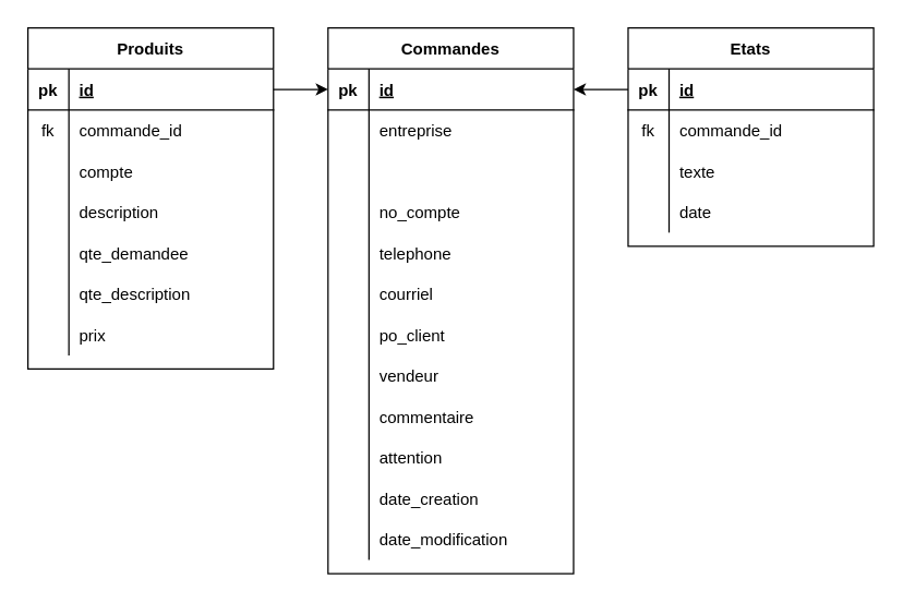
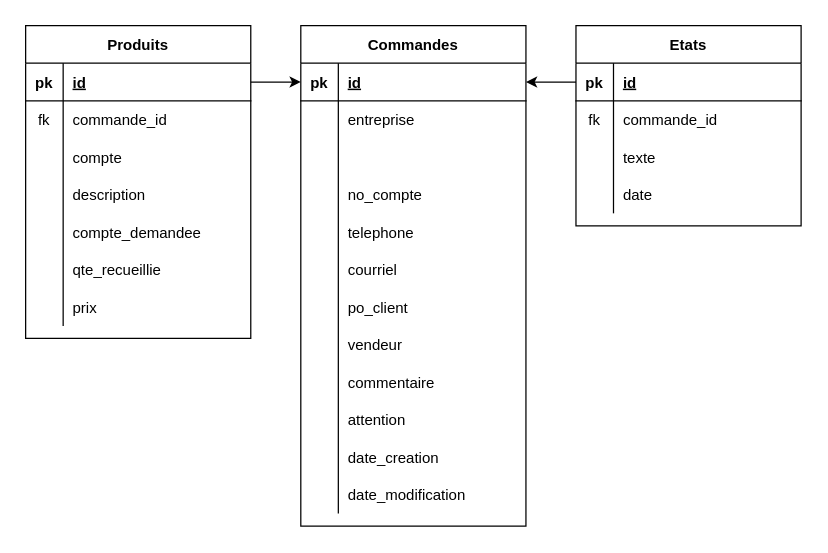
- <mxCell id="53" value="qte_demandee" style="shape=partialRectangle;connectable=0;fillColor=none;top=0;left=0;bottom=0;right=0;align=left;spacingLeft=6;overflow=hidden;" parent="51" vertex="1"><mxGeometry x="30" width="150" height="30" as="geometry" /></mxCell>
+ <mxCell id="53" value="compte_demandee" style="shape=partialRectangle;connectable=0;fillColor=none;top=0;left=0;bottom=0;right=0;align=left;spacingLeft=6;overflow=hidden;" parent="51" vertex="1"><mxGeometry x="30" width="150" height="30" as="geometry" /></mxCell>
- <mxCell id="56" value="qte_description" style="shape=partialRectangle;connectable=0;fillColor=none;top=0;left=0;bottom=0;right=0;align=left;spacingLeft=6;overflow=hidden;" vertex="1" parent="54"><mxGeometry x="30" width="150" height="30" as="geometry" /></mxCell>
+ <mxCell id="56" value="qte_recueillie" style="shape=partialRectangle;connectable=0;fillColor=none;top=0;left=0;bottom=0;right=0;align=left;spacingLeft=6;overflow=hidden;" vertex="1" parent="54"><mxGeometry x="30" width="150" height="30" as="geometry" /></mxCell>
